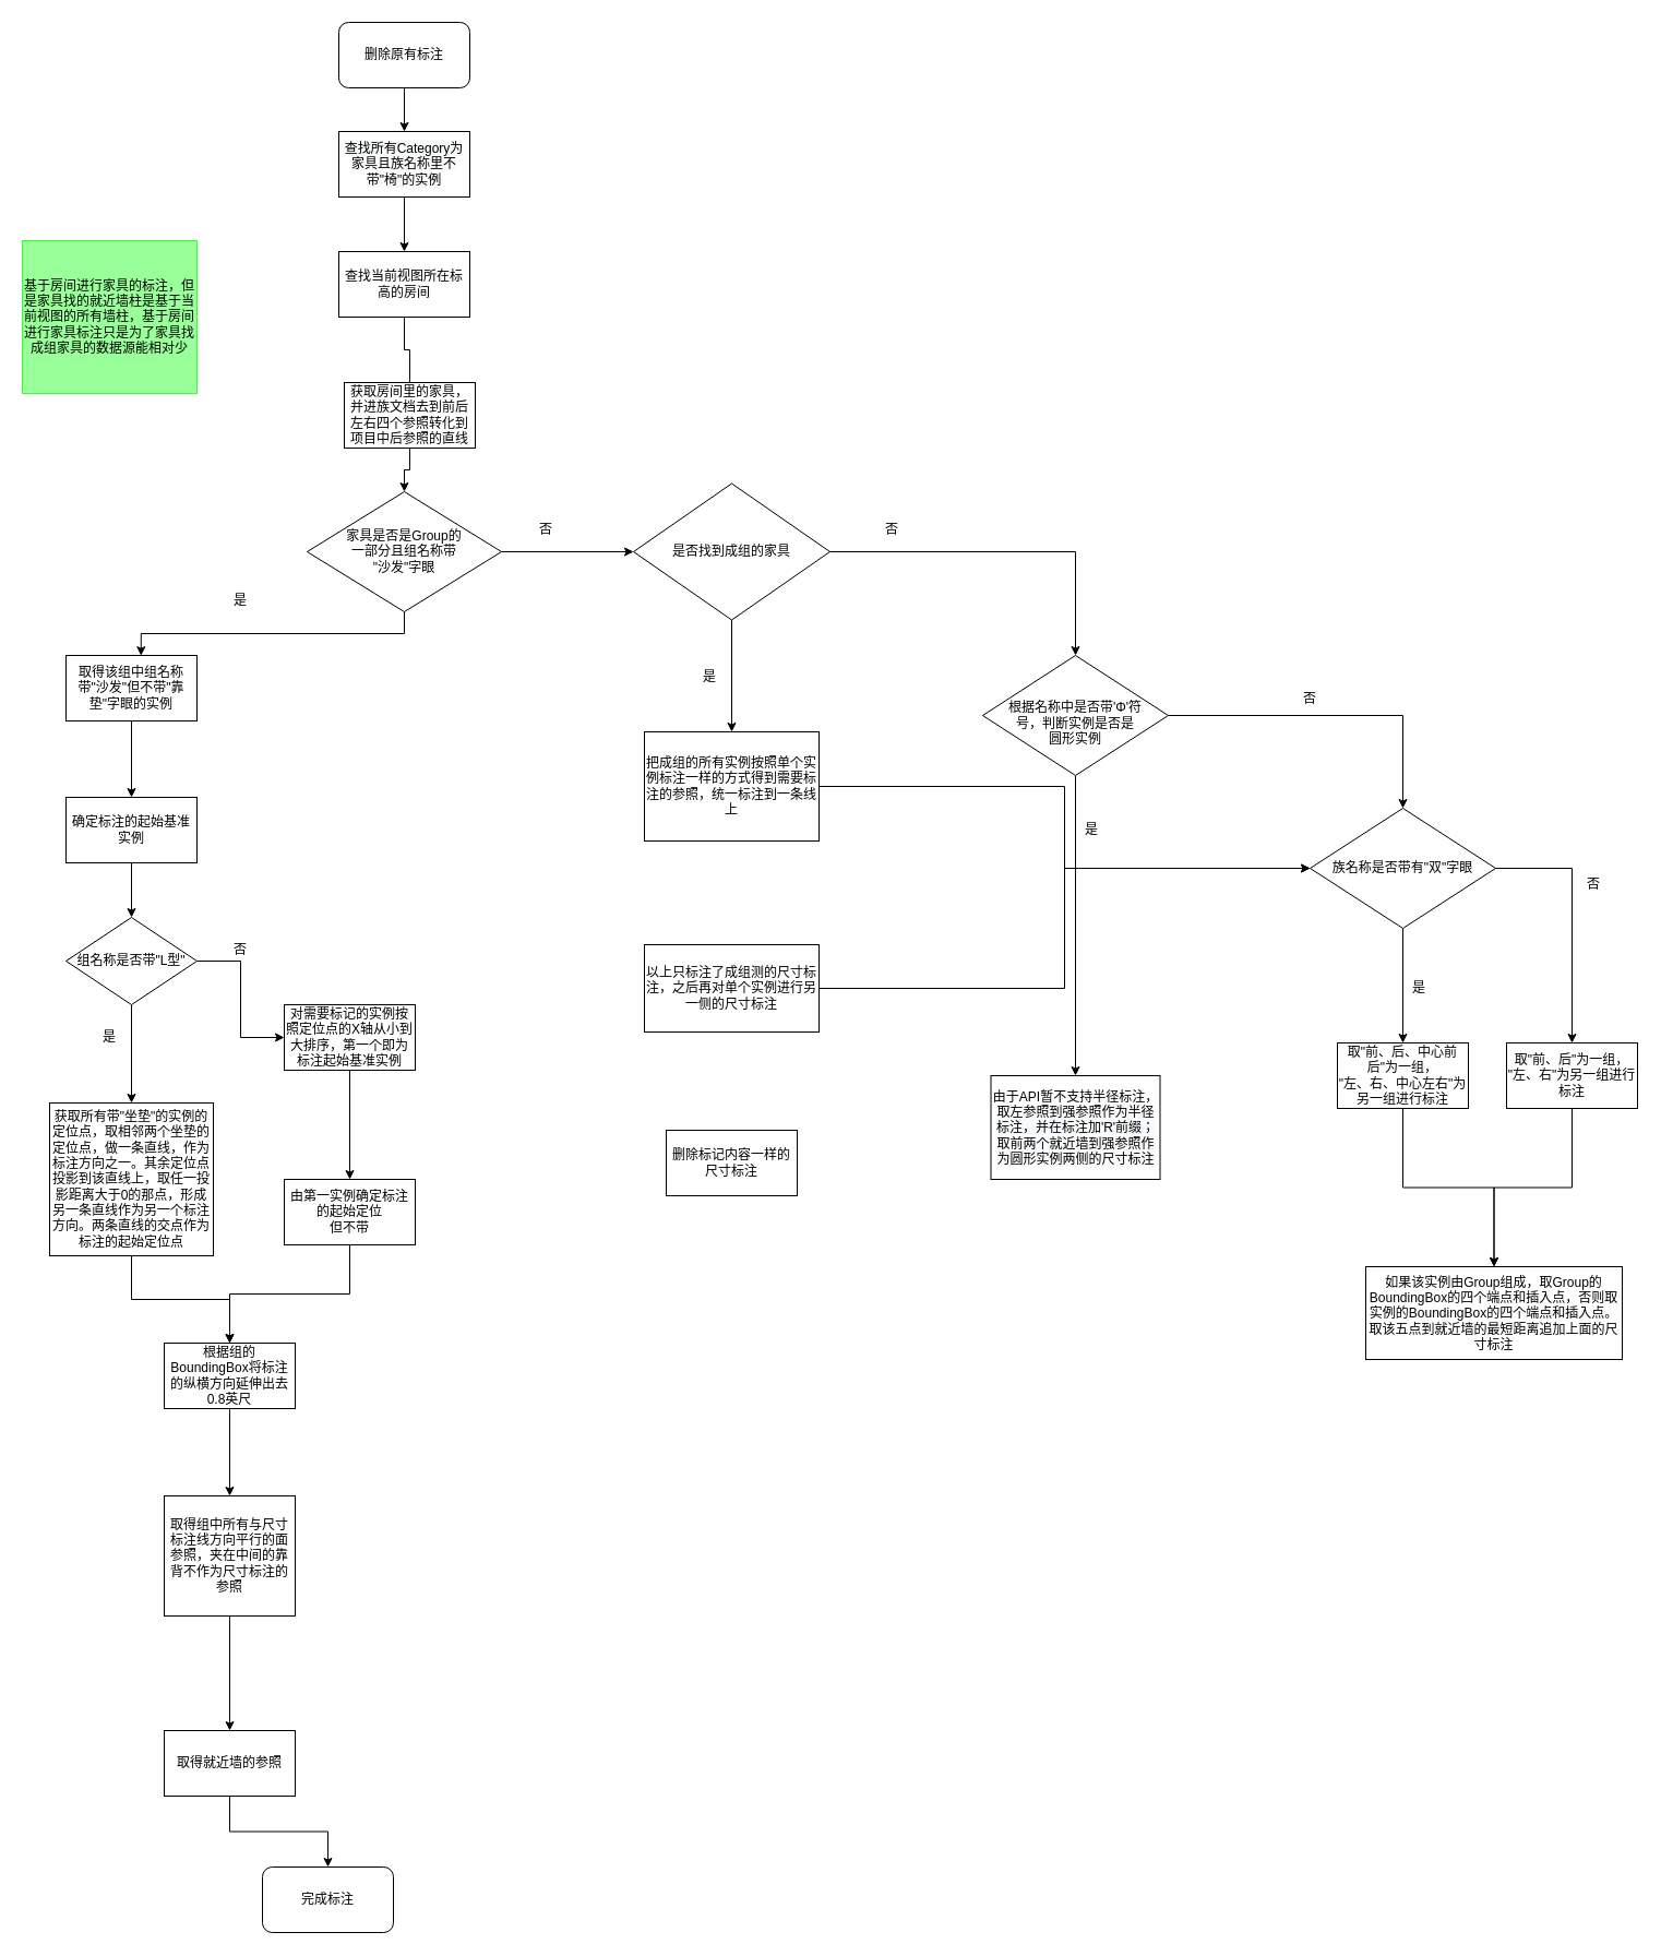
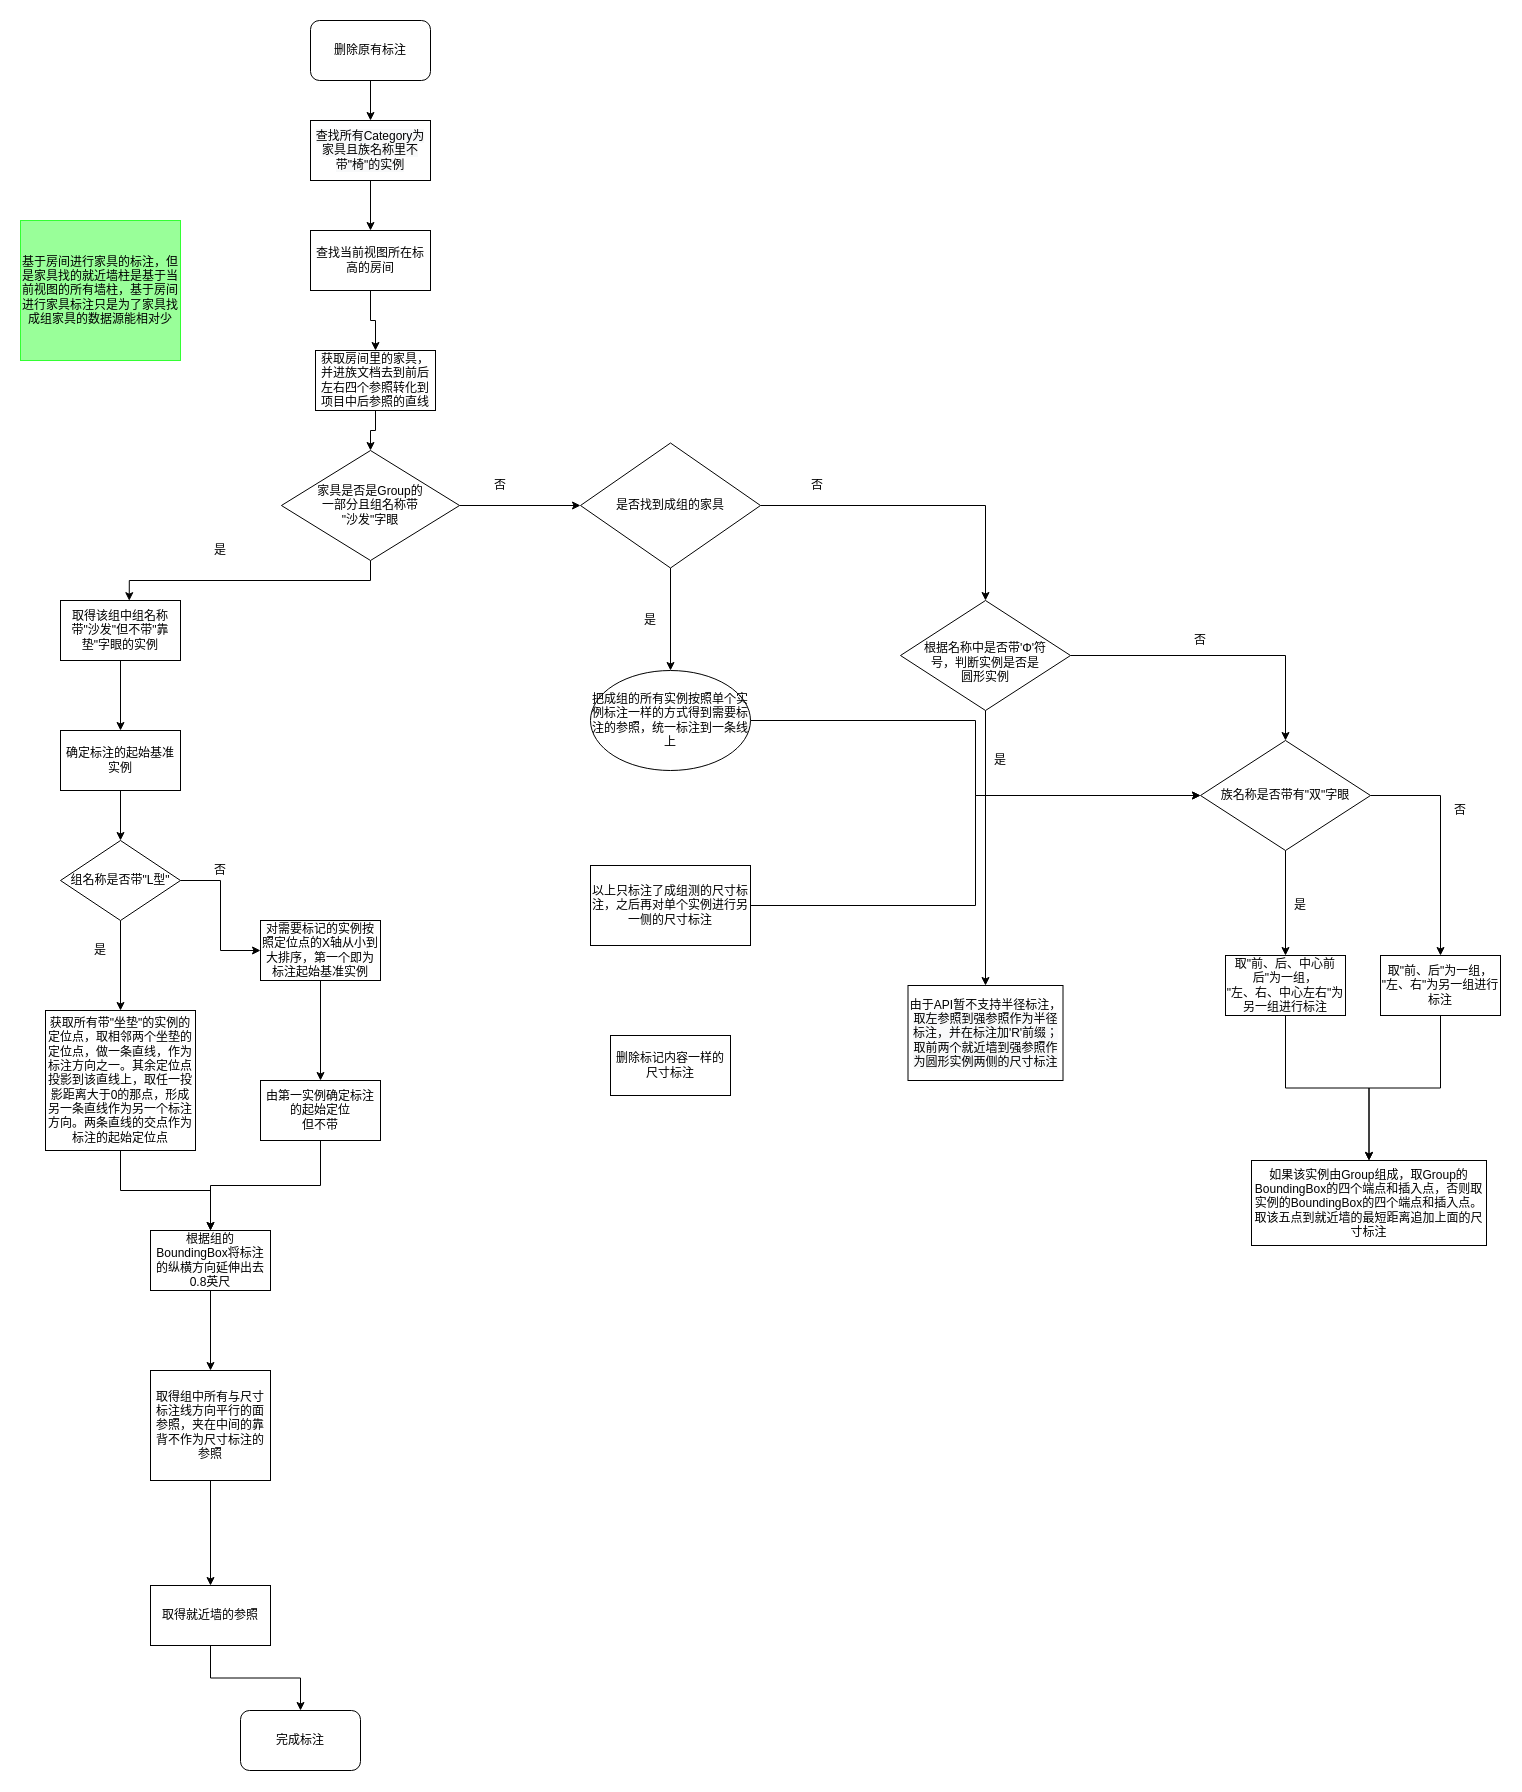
- <mxCell id="4" value="" style="edgeStyle=orthogonalEdgeStyle;rounded=0;orthogonalLoop=1;jettySize=auto;html=1;endArrow=none;" parent="1" source="5" target="7" edge="1"><mxGeometry relative="1" as="geometry" /></mxCell>
+ <mxCell id="4" value="" style="edgeStyle=orthogonalEdgeStyle;rounded=0;orthogonalLoop=1;jettySize=auto;html=1;" parent="1" source="5" target="7" edge="1"><mxGeometry relative="1" as="geometry" /></mxCell>
- <mxCell id="42" value="把成组的所有实例按照单个实例标注一样的方式得到需要标注的参照，统一标注到一条线上" style="whiteSpace=wrap;html=1;fillColor=#FFFFFF;" vertex="1" parent="1"><mxGeometry x="590" y="670" width="160" height="100" as="geometry" /></mxCell>
+ <mxCell id="42" value="把成组的所有实例按照单个实例标注一样的方式得到需要标注的参照，统一标注到一条线上" style="ellipse;whiteSpace=wrap;html=1;fillColor=#FFFFFF;" vertex="1" parent="1"><mxGeometry x="590" y="670" width="160" height="100" as="geometry" /></mxCell>
